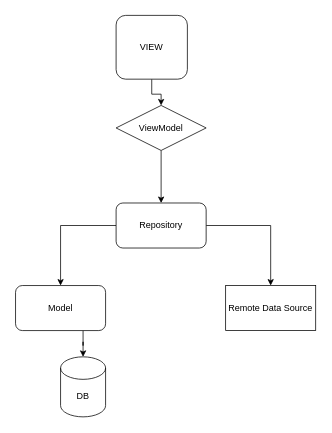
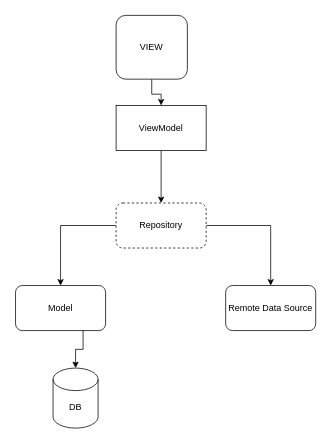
- <mxCell id="5" value="ViewModel" style="rhombus;whiteSpace=wrap;html=1;" vertex="1" parent="1"><mxGeometry x="154" y="140" width="120" height="60" as="geometry" /></mxCell>
+ <mxCell id="5" value="ViewModel" style="rounded=0;whiteSpace=wrap;html=1;" vertex="1" parent="1"><mxGeometry x="154" y="140" width="120" height="60" as="geometry" /></mxCell>
- <mxCell id="8" value="Repository" style="rounded=1;whiteSpace=wrap;html=1;" vertex="1" parent="1"><mxGeometry x="154" y="270" width="120" height="60" as="geometry" /></mxCell>
+ <mxCell id="8" value="Repository" style="rounded=1;whiteSpace=wrap;html=1;dashed=1;" vertex="1" parent="1"><mxGeometry x="154" y="270" width="120" height="60" as="geometry" /></mxCell>
- <mxCell id="11" value="Remote Data Source" style="rounded=0;whiteSpace=wrap;html=1;" vertex="1" parent="1"><mxGeometry x="300" y="380" width="120" height="60" as="geometry" /></mxCell>
+ <mxCell id="11" value="Remote Data Source" style="whiteSpace=wrap;html=1;rounded=1;" vertex="1" parent="1"><mxGeometry x="300" y="380" width="120" height="60" as="geometry" /></mxCell>
- <mxCell id="12" value="DB" style="shape=cylinder3;whiteSpace=wrap;html=1;boundedLbl=1;backgroundOutline=1;size=15;" vertex="1" parent="1"><mxGeometry x="80" y="475" width="60" height="80" as="geometry" /></mxCell>
+ <mxCell id="12" value="DB" style="shape=cylinder3;whiteSpace=wrap;html=1;boundedLbl=1;backgroundOutline=1;size=15;" vertex="1" parent="1"><mxGeometry x="70" y="490" width="60" height="80" as="geometry" /></mxCell>
